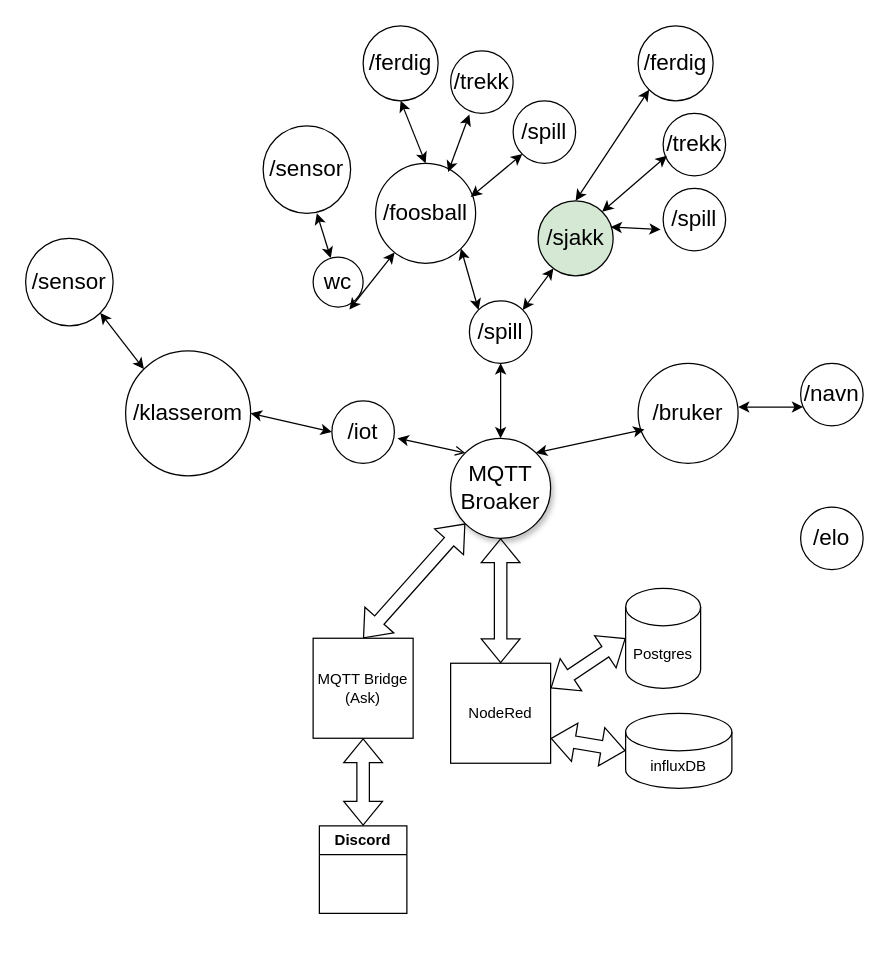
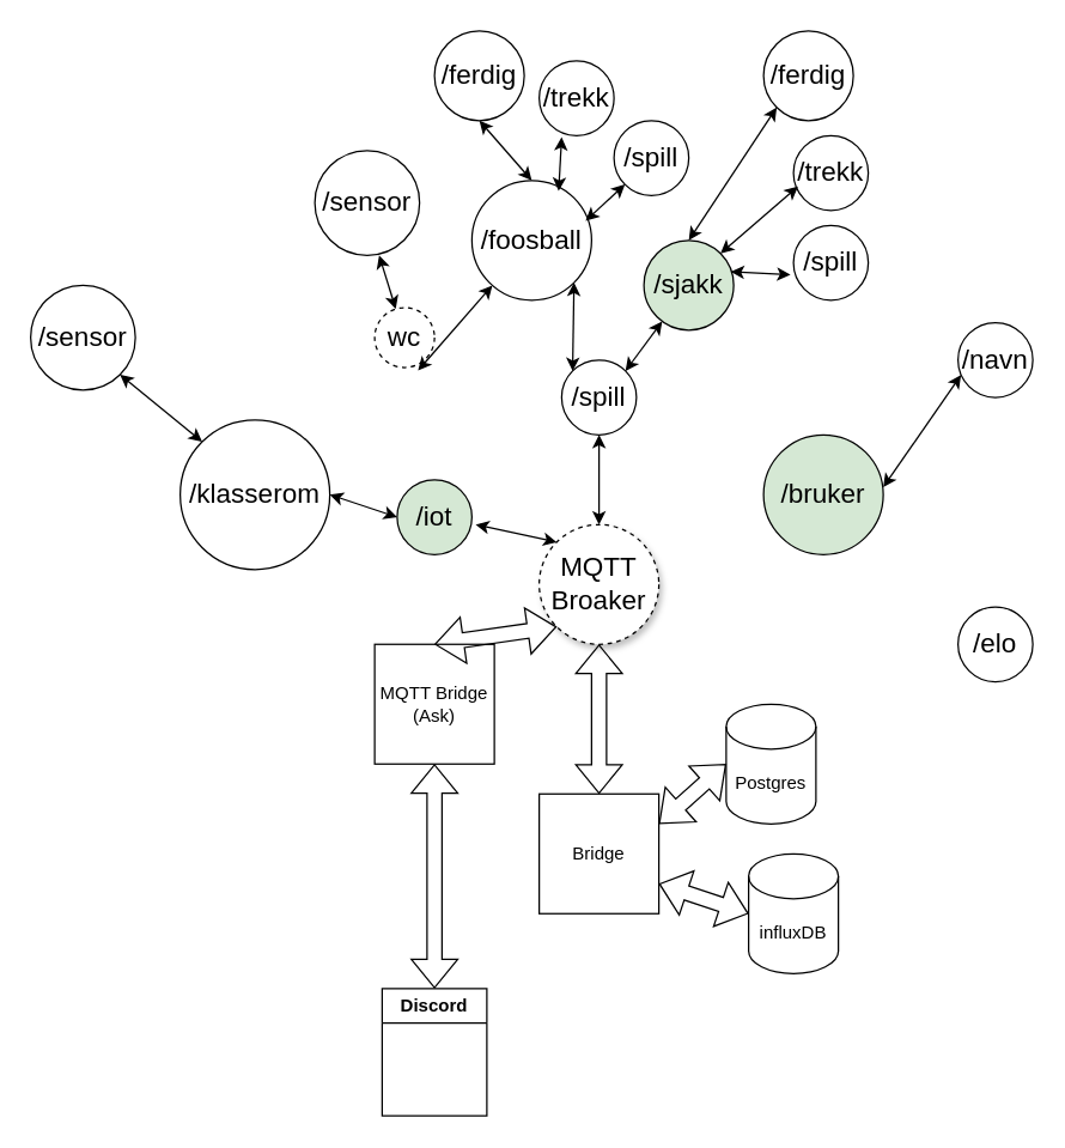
- <mxCell id="21" value="&lt;font style=&quot;font-size: 18px;&quot;&gt;/foosball&lt;/font&gt;" style="ellipse;whiteSpace=wrap;html=1;strokeColor=light-dark(#000000,#007FFF);" vertex="1" parent="1"><mxGeometry x="300" y="130" width="80" height="80" as="geometry" /></mxCell>
+ <mxCell id="21" value="&lt;font style=&quot;font-size: 18px;&quot;&gt;/foosball&lt;/font&gt;" style="ellipse;whiteSpace=wrap;html=1;strokeColor=light-dark(#000000,#007FFF);" vertex="1" parent="1"><mxGeometry x="315" y="120" width="80" height="80" as="geometry" /></mxCell>
- <mxCell id="26" value="&lt;span style=&quot;font-size: 18px;&quot;&gt;wc&lt;/span&gt;" style="ellipse;whiteSpace=wrap;html=1;strokeColor=light-dark(#000000,#007FFF);" vertex="1" parent="1"><mxGeometry x="250" y="205" width="40" height="40" as="geometry" /></mxCell>
+ <mxCell id="26" value="&lt;span style=&quot;font-size: 18px;&quot;&gt;wc&lt;/span&gt;" style="ellipse;whiteSpace=wrap;html=1;strokeColor=light-dark(#000000,#007FFF);dashed=1;" vertex="1" parent="1"><mxGeometry x="250" y="205" width="40" height="40" as="geometry" /></mxCell>
- <mxCell id="22" value="&lt;font style=&quot;font-size: 18px;&quot;&gt;/navn&lt;/font&gt;" style="ellipse;whiteSpace=wrap;html=1;strokeColor=light-dark(#000000,#007FFF);" vertex="1" parent="1"><mxGeometry x="640" y="290" width="50" height="50" as="geometry" /></mxCell>
+ <mxCell id="22" value="&lt;font style=&quot;font-size: 18px;&quot;&gt;/navn&lt;/font&gt;" style="ellipse;whiteSpace=wrap;html=1;strokeColor=light-dark(#000000,#007FFF);" vertex="1" parent="1"><mxGeometry x="640" y="215" width="50" height="50" as="geometry" /></mxCell>
- <mxCell id="27" value="&lt;font style=&quot;font-size: 18px;&quot;&gt;/klasserom&lt;/font&gt;" style="ellipse;whiteSpace=wrap;html=1;strokeColor=light-dark(#000000,#007FFF);" vertex="1" parent="1"><mxGeometry x="100" y="280" width="100" height="100" as="geometry" /></mxCell>
+ <mxCell id="27" value="&lt;font style=&quot;font-size: 18px;&quot;&gt;/klasserom&lt;/font&gt;" style="ellipse;whiteSpace=wrap;html=1;strokeColor=light-dark(#000000,#007FFF);" vertex="1" parent="1"><mxGeometry x="120" y="280" width="100" height="100" as="geometry" /></mxCell>
- <mxCell id="15" value="&lt;font style=&quot;font-size: 18px;&quot;&gt;/bruker&lt;/font&gt;" style="ellipse;whiteSpace=wrap;html=1;strokeColor=light-dark(#000000,#007FFF);" vertex="1" parent="1"><mxGeometry x="510" y="290" width="80" height="80" as="geometry" /></mxCell>
+ <mxCell id="15" value="&lt;font style=&quot;font-size: 18px;&quot;&gt;/bruker&lt;/font&gt;" style="ellipse;whiteSpace=wrap;html=1;strokeColor=light-dark(#000000,#007FFF);fillColor=#d5e8d4;" vertex="1" parent="1"><mxGeometry x="510" y="290" width="80" height="80" as="geometry" /></mxCell>
- <mxCell id="13" value="&lt;font style=&quot;font-size: 18px;&quot;&gt;/iot&lt;/font&gt;" style="ellipse;whiteSpace=wrap;html=1;strokeColor=light-dark(#000000,#007FFF);" vertex="1" parent="1"><mxGeometry x="265" y="320" width="50" height="50" as="geometry" /></mxCell>
+ <mxCell id="13" value="&lt;font style=&quot;font-size: 18px;&quot;&gt;/iot&lt;/font&gt;" style="ellipse;whiteSpace=wrap;html=1;strokeColor=light-dark(#000000,#007FFF);fillColor=#d5e8d4;" vertex="1" parent="1"><mxGeometry x="265" y="320" width="50" height="50" as="geometry" /></mxCell>
- <mxCell id="18" value="" style="endArrow=classic;startArrow=classic;html=1;rounded=0;exitX=1;exitY=0;exitDx=0;exitDy=0;entryX=0.063;entryY=0.663;entryDx=0;entryDy=0;entryPerimeter=0;" edge="1" parent="1" source="2" target="15"><mxGeometry width="50" height="50" relative="1" as="geometry"><mxPoint x="460" y="470" as="sourcePoint" /><mxPoint x="490" y="340" as="targetPoint" /></mxGeometry></mxCell>
- <mxCell id="20" value="" style="endArrow=open;startArrow=classic;html=1;rounded=0;entryX=0;entryY=0;entryDx=0;entryDy=0;exitX=1.05;exitY=0.6;exitDx=0;exitDy=0;exitPerimeter=0;" edge="1" parent="1" source="13" target="2"><mxGeometry width="50" height="50" relative="1" as="geometry"><mxPoint x="260" y="400" as="sourcePoint" /><mxPoint x="310" y="350" as="targetPoint" /></mxGeometry></mxCell>
+ <mxCell id="20" value="" style="endArrow=classic;startArrow=classic;html=1;rounded=0;entryX=0;entryY=0;entryDx=0;entryDy=0;exitX=1.05;exitY=0.6;exitDx=0;exitDy=0;exitPerimeter=0;" edge="1" parent="1" source="13" target="2"><mxGeometry width="50" height="50" relative="1" as="geometry"><mxPoint x="260" y="400" as="sourcePoint" /><mxPoint x="310" y="350" as="targetPoint" /></mxGeometry></mxCell>
- <mxCell id="2" value="&lt;font style=&quot;font-size: 18px;&quot;&gt;MQTT&lt;br&gt;Broaker&lt;/font&gt;" style="ellipse;whiteSpace=wrap;html=1;aspect=fixed;shadow=1;fillColor=light-dark(#FFFFFF,#99CCFF);" vertex="1" parent="1"><mxGeometry x="360" y="350" width="80" height="80" as="geometry" /></mxCell>
+ <mxCell id="2" value="&lt;font style=&quot;font-size: 18px;&quot;&gt;MQTT&lt;br&gt;Broaker&lt;/font&gt;" style="ellipse;whiteSpace=wrap;html=1;aspect=fixed;shadow=1;fillColor=light-dark(#FFFFFF,#99CCFF);dashed=1;" vertex="1" parent="1"><mxGeometry x="360" y="350" width="80" height="80" as="geometry" /></mxCell>
- <mxCell id="3" value="Postgres" style="shape=cylinder3;whiteSpace=wrap;html=1;boundedLbl=1;backgroundOutline=1;size=15;" vertex="1" parent="1"><mxGeometry x="500" y="470" width="60" height="80" as="geometry" /></mxCell>
+ <mxCell id="3" value="Postgres" style="shape=cylinder3;whiteSpace=wrap;html=1;boundedLbl=1;backgroundOutline=1;size=15;" vertex="1" parent="1"><mxGeometry x="485" y="470" width="60" height="80" as="geometry" /></mxCell>
- <mxCell id="6" value="MQTT Bridge&lt;br&gt;(Ask)" style="whiteSpace=wrap;html=1;aspect=fixed;" vertex="1" parent="1"><mxGeometry x="250" y="510" width="80" height="80" as="geometry" /></mxCell>
+ <mxCell id="6" value="MQTT Bridge&lt;br&gt;(Ask)" style="whiteSpace=wrap;html=1;aspect=fixed;" vertex="1" parent="1"><mxGeometry x="250" y="430" width="80" height="80" as="geometry" /></mxCell>
- <mxCell id="4" value="NodeRed" style="whiteSpace=wrap;html=1;aspect=fixed;" vertex="1" parent="1"><mxGeometry x="360" y="530" width="80" height="80" as="geometry" /></mxCell>
+ <mxCell id="4" value="Bridge" style="whiteSpace=wrap;html=1;aspect=fixed;" vertex="1" parent="1"><mxGeometry x="360" y="530" width="80" height="80" as="geometry" /></mxCell>
- <mxCell id="5" value="influxDB" style="shape=cylinder3;whiteSpace=wrap;html=1;boundedLbl=1;backgroundOutline=1;size=15;" vertex="1" parent="1"><mxGeometry x="500" y="570" width="85" height="60" as="geometry" /></mxCell>
+ <mxCell id="5" value="influxDB" style="shape=cylinder3;whiteSpace=wrap;html=1;boundedLbl=1;backgroundOutline=1;size=15;" vertex="1" parent="1"><mxGeometry x="500" y="570" width="60" height="80" as="geometry" /></mxCell>
- <mxCell id="7" value="Discord" style="swimlane;whiteSpace=wrap;html=1;" vertex="1" parent="1"><mxGeometry x="255" y="660" width="70" height="70" as="geometry" /></mxCell>
+ <mxCell id="7" value="Discord" style="swimlane;whiteSpace=wrap;html=1;" vertex="1" parent="1"><mxGeometry x="255" y="660" width="70" height="85" as="geometry" /></mxCell>
